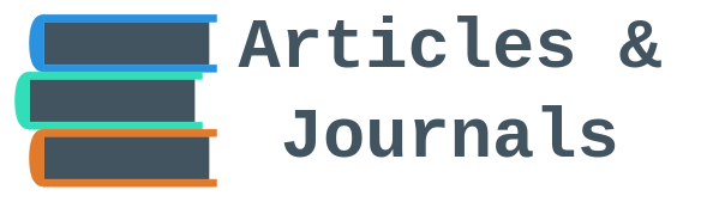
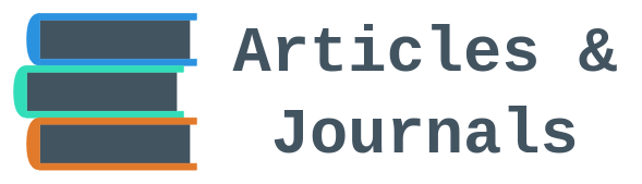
- <mxCell id="14" value="&lt;span style=&quot;font-size: 98px;&quot;&gt;&lt;font color=&quot;#435461&quot; face=&quot;Courier New&quot;&gt;&lt;b&gt;Articles &amp;amp;&lt;br&gt;Journals&lt;/b&gt;&lt;/font&gt;&lt;/span&gt;" style="text;html=1;align=center;verticalAlign=middle;whiteSpace=wrap;rounded=0;" vertex="1" parent="1"><mxGeometry x="315" y="5" width="620" height="240" as="geometry" /></mxCell>
+ <mxCell id="14" value="&lt;span style=&quot;font-size: 98px;&quot;&gt;&lt;font color=&quot;#435461&quot; face=&quot;Courier New&quot;&gt;&lt;b&gt;Articles &amp;amp;&lt;br&gt;Journals&lt;/b&gt;&lt;/font&gt;&lt;/span&gt;" style="text;html=1;align=center;verticalAlign=middle;whiteSpace=wrap;rounded=0;" vertex="1" parent="1"><mxGeometry x="340" y="20" width="620" height="240" as="geometry" /></mxCell>
